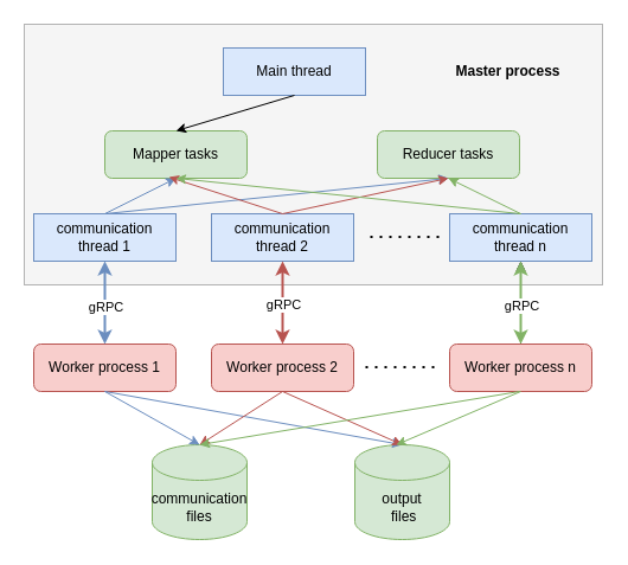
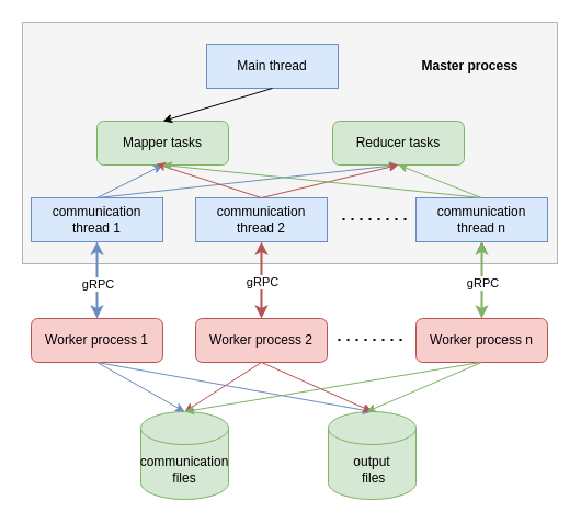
- <mxCell id="20" value="Reducer tasks" style="rounded=1;whiteSpace=wrap;html=1;fillColor=#d5e8d4;strokeColor=#82b366;" vertex="1" parent="1"><mxGeometry x="318" y="110" width="120" height="40" as="geometry" /></mxCell>
+ <mxCell id="20" value="Reducer tasks" style="rounded=1;whiteSpace=wrap;html=1;fillColor=#d5e8d4;strokeColor=#82b366;" vertex="1" parent="1"><mxGeometry x="303" y="110" width="120" height="40" as="geometry" /></mxCell>
